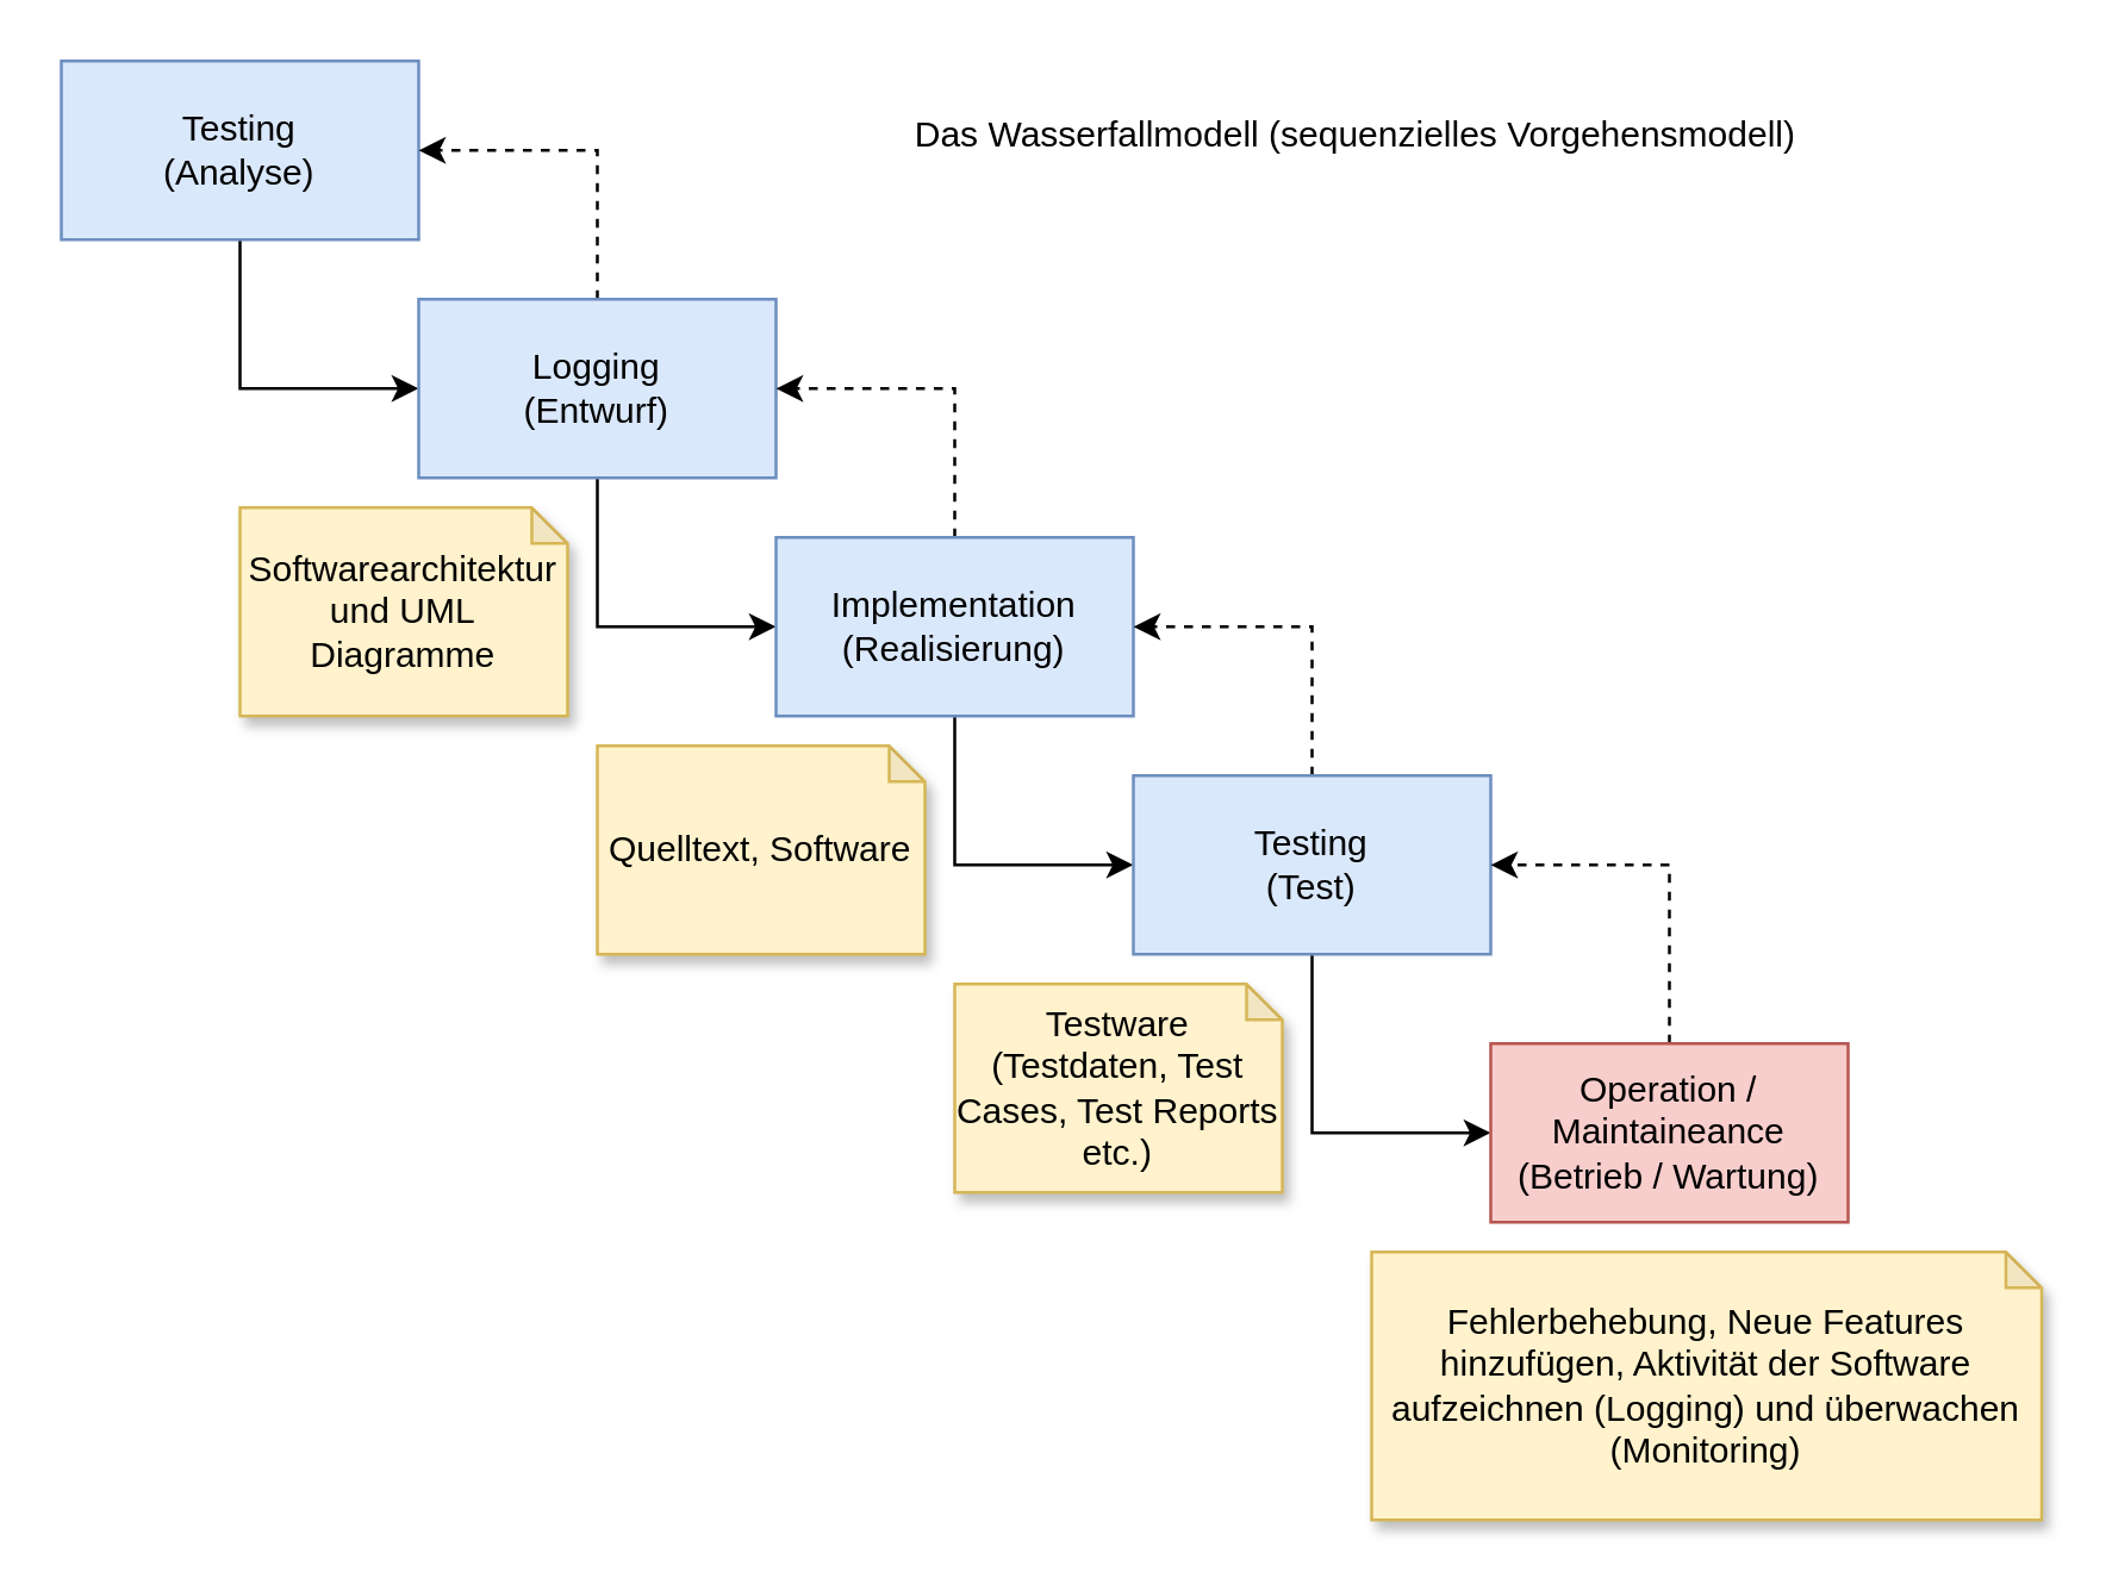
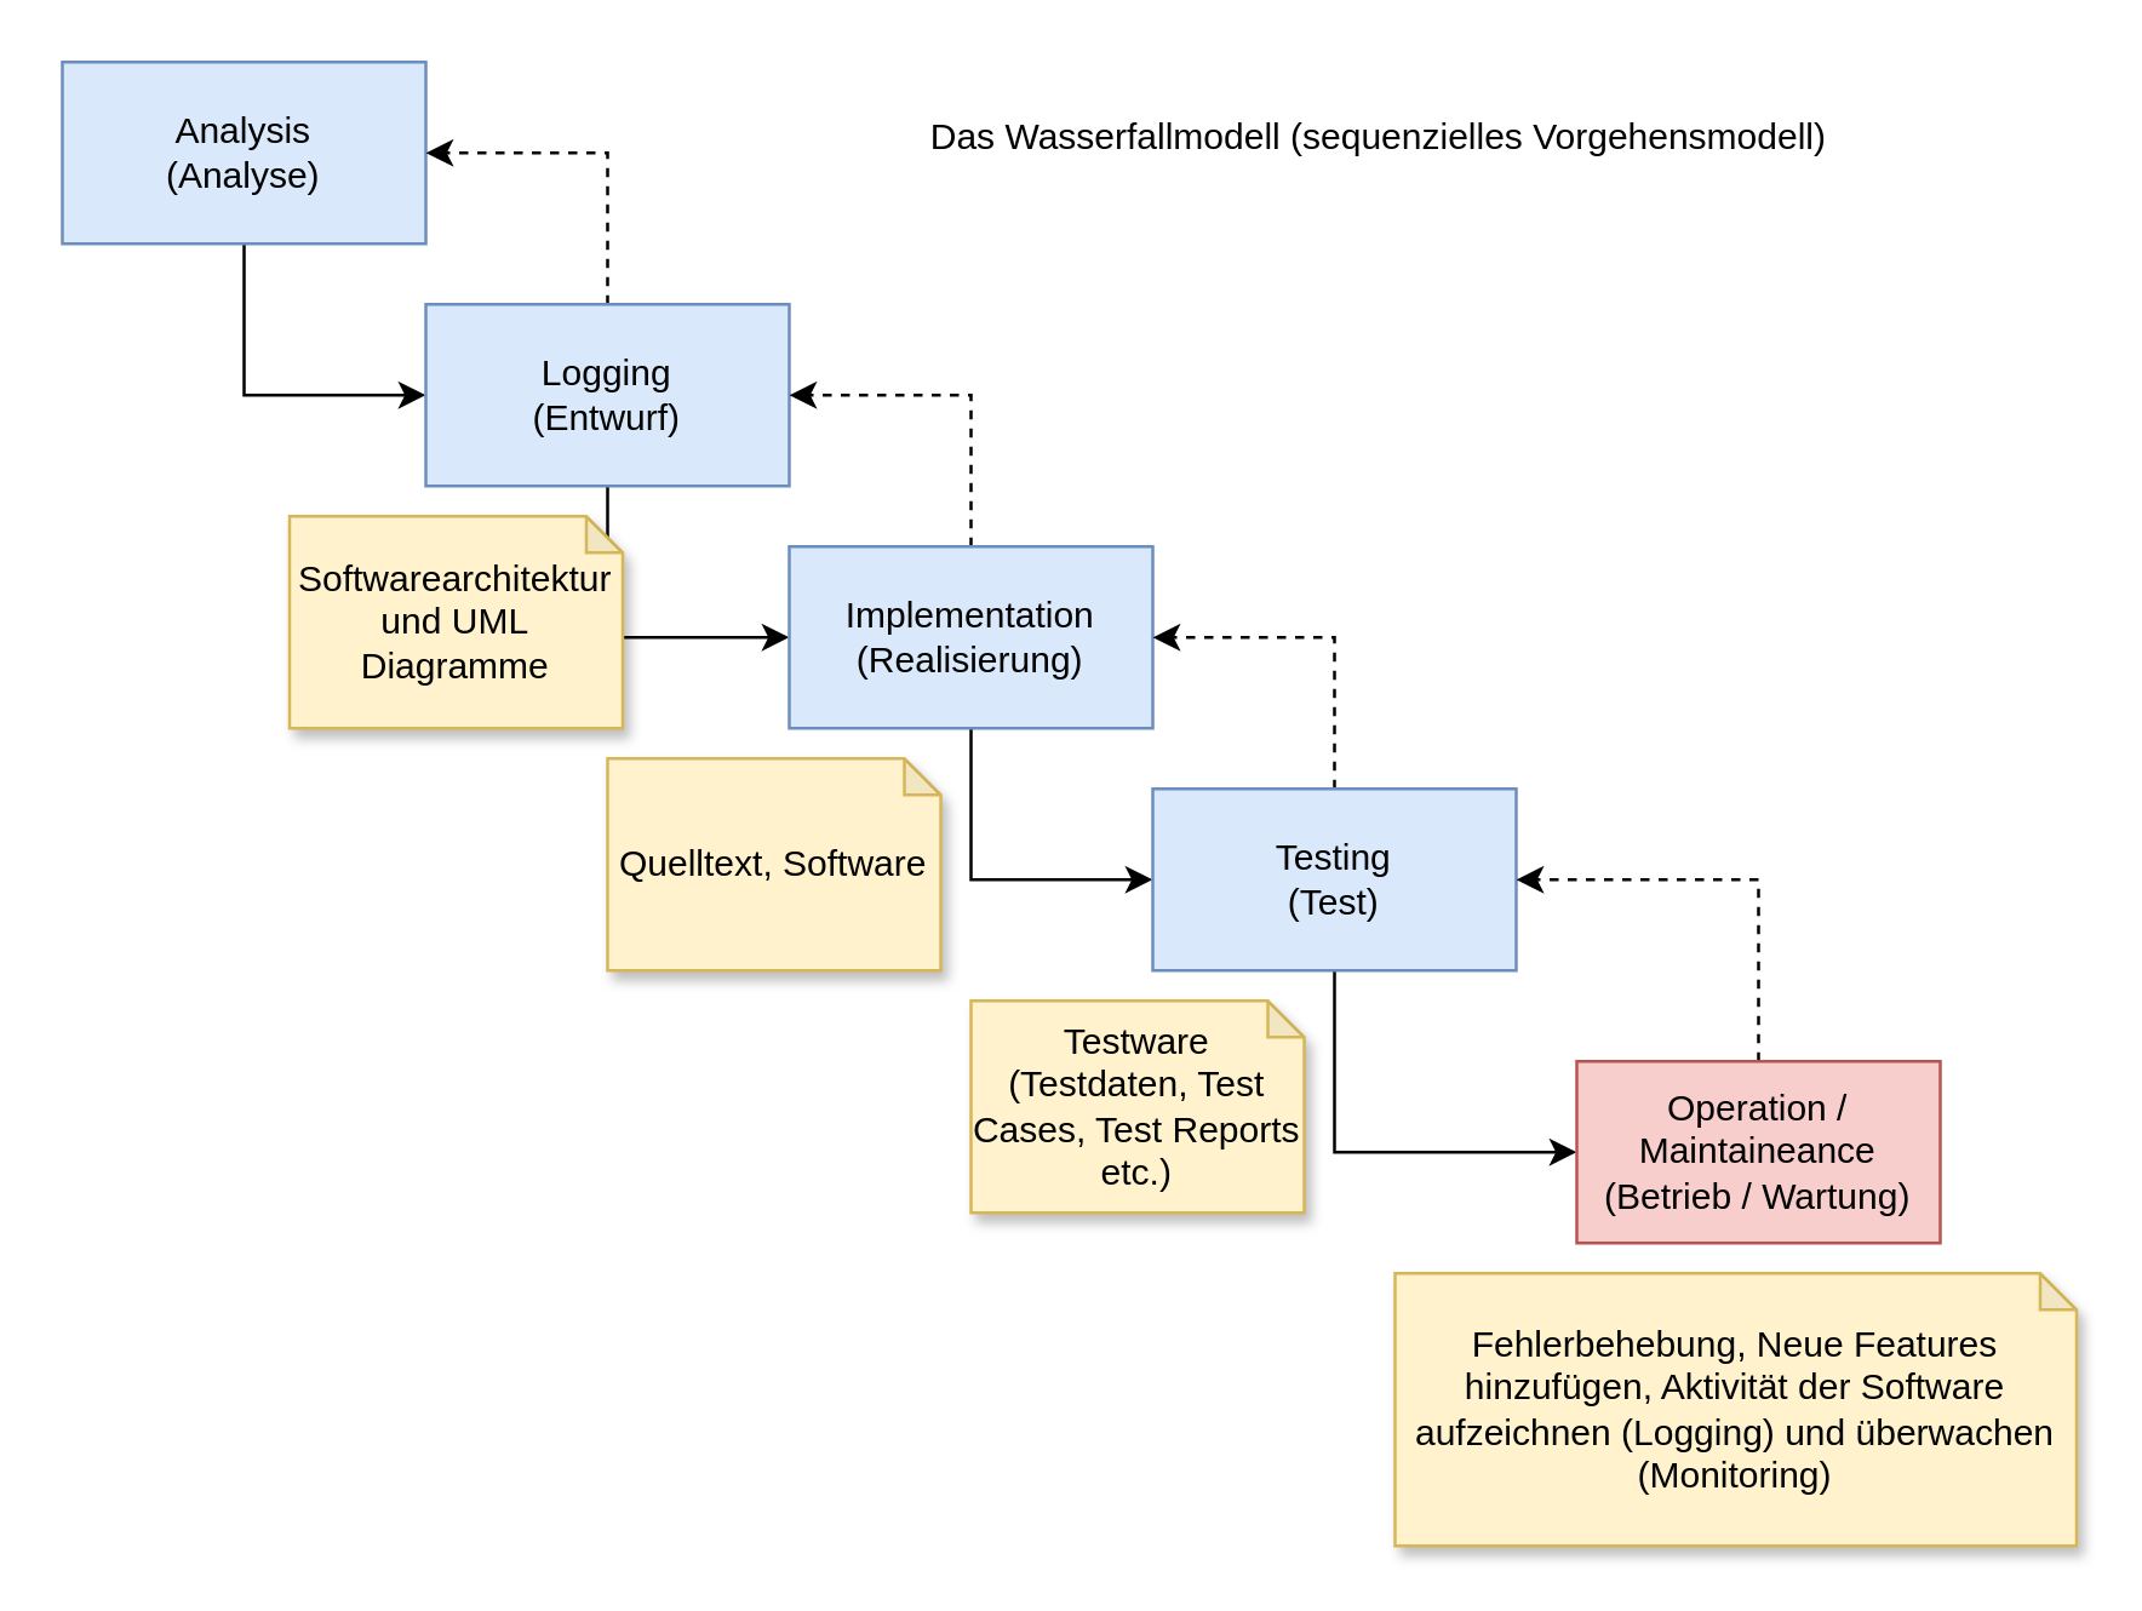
- <mxCell id="3" value="Testing&lt;br&gt;(Analyse)" style="rounded=0;whiteSpace=wrap;html=1;fillColor=#dae8fc;strokeColor=#6c8ebf;" vertex="1" parent="1"><mxGeometry x="20" y="20" width="120" height="60" as="geometry" /></mxCell>
+ <mxCell id="3" value="Analysis&lt;br&gt;(Analyse)" style="rounded=0;whiteSpace=wrap;html=1;fillColor=#dae8fc;strokeColor=#6c8ebf;" vertex="1" parent="1"><mxGeometry x="20" y="20" width="120" height="60" as="geometry" /></mxCell>
- <mxCell id="15" value="Softwarearchitektur und UML Diagramme" style="shape=note;whiteSpace=wrap;html=1;backgroundOutline=1;darkOpacity=0.05;size=12;fillColor=#fff2cc;strokeColor=#d6b656;shadow=1;" vertex="1" parent="1"><mxGeometry x="80" y="170" width="110" height="70" as="geometry" /></mxCell>
+ <mxCell id="15" value="Softwarearchitektur und UML Diagramme" style="shape=note;whiteSpace=wrap;html=1;backgroundOutline=1;darkOpacity=0.05;size=12;fillColor=#fff2cc;strokeColor=#d6b656;shadow=1;" vertex="1" parent="1"><mxGeometry x="95" y="170" width="110" height="70" as="geometry" /></mxCell>
- <mxCell id="14" value="Operation / Maintaineance&lt;br&gt;(Betrieb / Wartung)" style="rounded=0;whiteSpace=wrap;html=1;fillColor=#f8cecc;strokeColor=#b85450;" vertex="1" parent="1"><mxGeometry x="500" y="350" width="120" height="60" as="geometry" /></mxCell>
+ <mxCell id="14" value="Operation / Maintaineance&lt;br&gt;(Betrieb / Wartung)" style="rounded=0;whiteSpace=wrap;html=1;fillColor=#f8cecc;strokeColor=#b85450;" vertex="1" parent="1"><mxGeometry x="520" y="350" width="120" height="60" as="geometry" /></mxCell>
